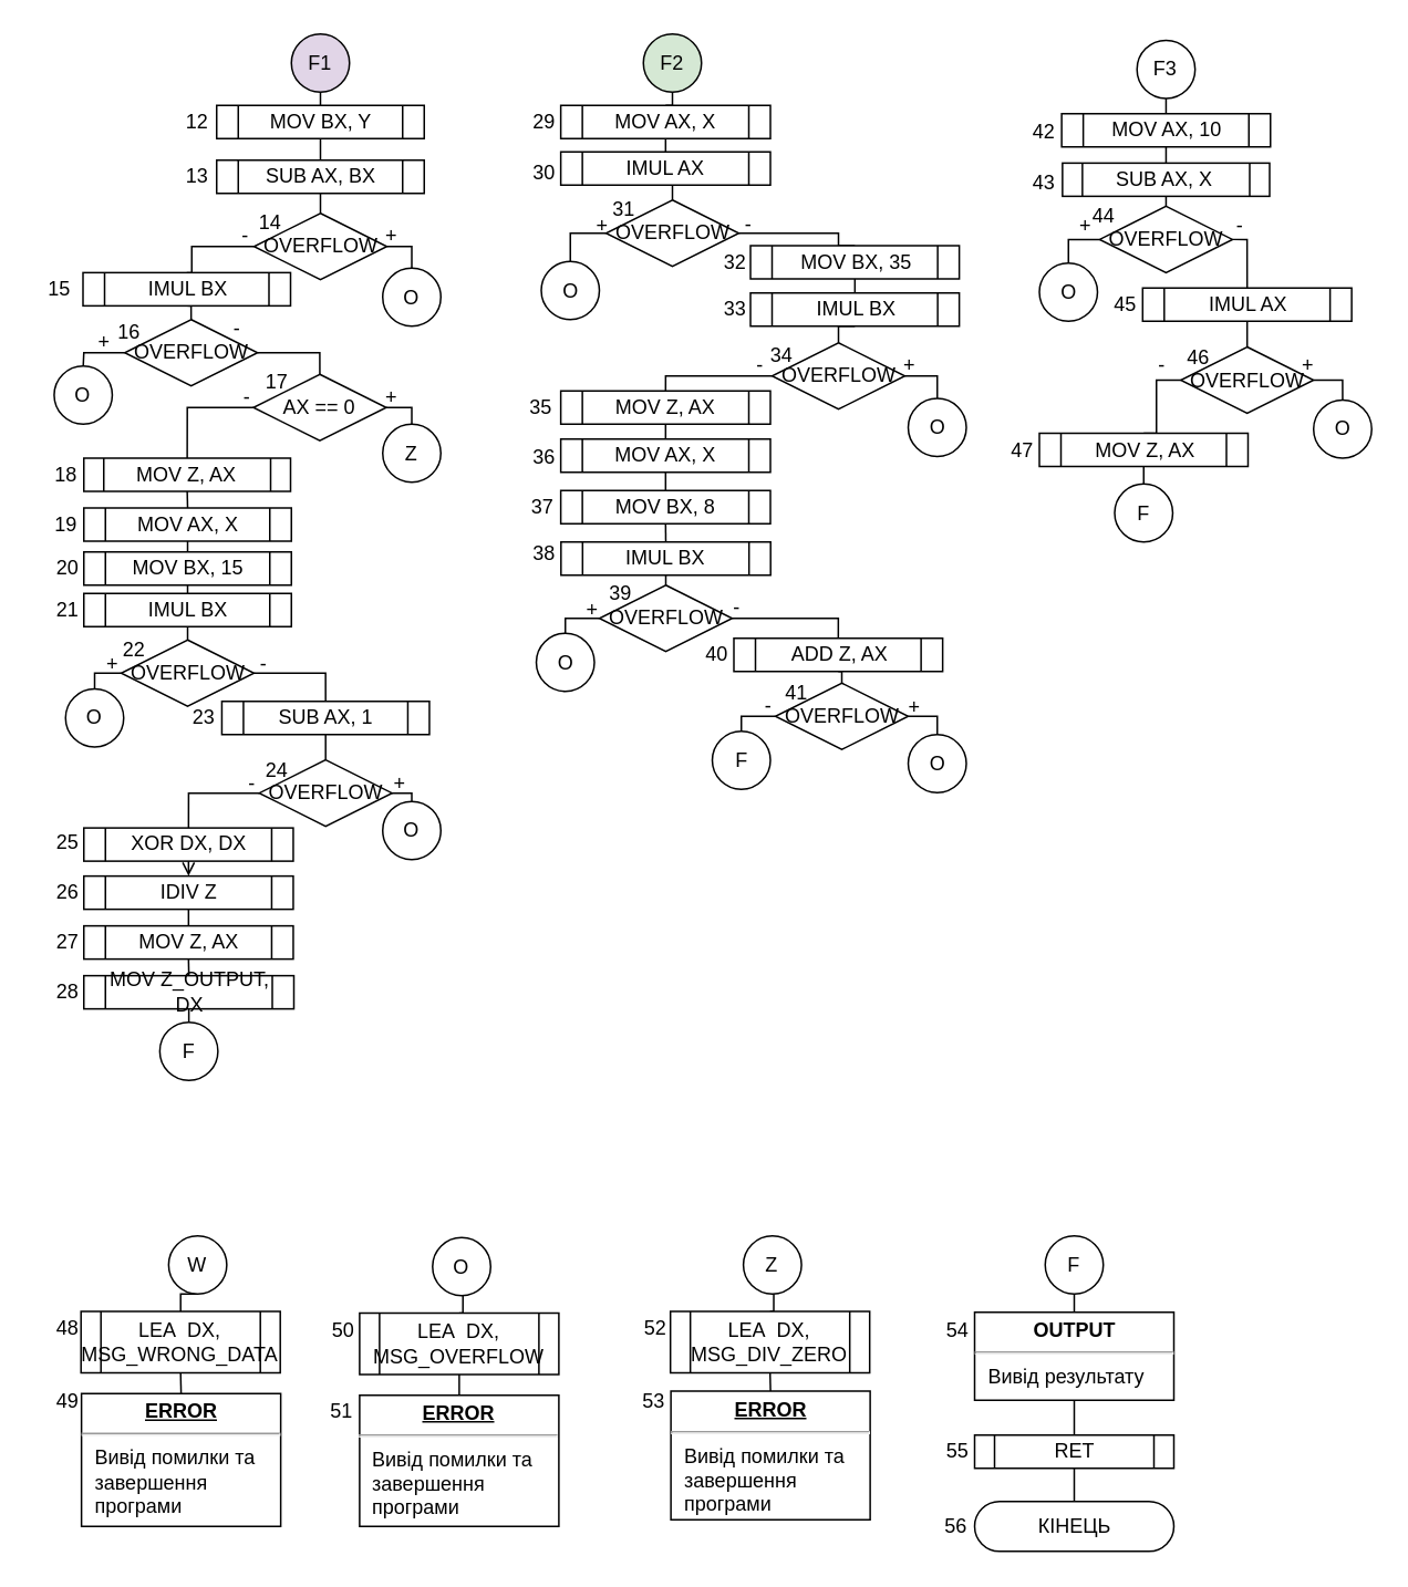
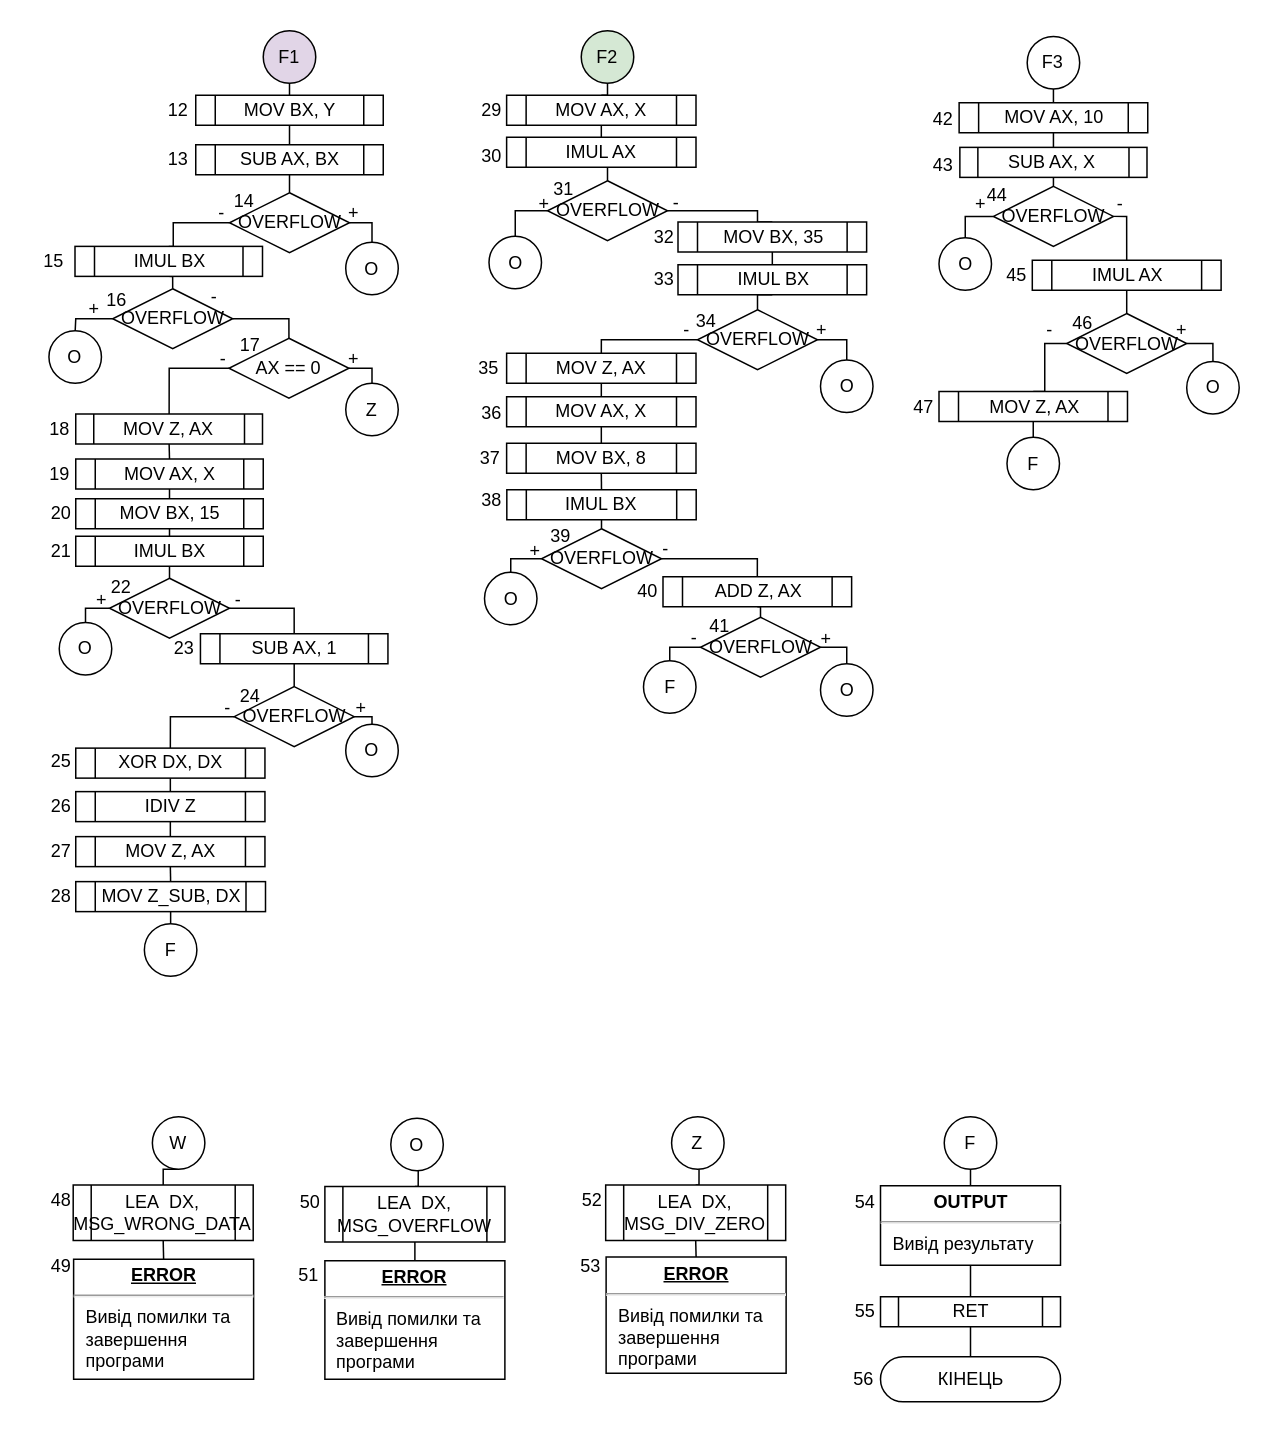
- <mxCell id="48" style="edgeStyle=orthogonalEdgeStyle;rounded=0;orthogonalLoop=1;jettySize=auto;html=1;exitX=0.5;exitY=1;exitDx=0;exitDy=0;entryX=0.5;entryY=0;entryDx=0;entryDy=0;endArrow=open;endFill=0;" parent="1" source="50" target="52" edge="1"><mxGeometry relative="1" as="geometry" /></mxCell>
+ <mxCell id="48" style="edgeStyle=orthogonalEdgeStyle;rounded=0;orthogonalLoop=1;jettySize=auto;html=1;exitX=0.5;exitY=1;exitDx=0;exitDy=0;entryX=0.5;entryY=0;entryDx=0;entryDy=0;endArrow=none;endFill=0;" parent="1" source="50" target="52" edge="1"><mxGeometry relative="1" as="geometry" /></mxCell>
- <mxCell id="55" value="MOV Z_OUTPUT, DX" style="shape=process;whiteSpace=wrap;html=1;backgroundOutline=1;" parent="1" vertex="1"><mxGeometry x="50" y="587.25" width="126.5" height="20" as="geometry" /></mxCell>
+ <mxCell id="55" value="MOV Z_SUB, DX" style="shape=process;whiteSpace=wrap;html=1;backgroundOutline=1;" parent="1" vertex="1"><mxGeometry x="50" y="587.25" width="126.5" height="20" as="geometry" /></mxCell>
